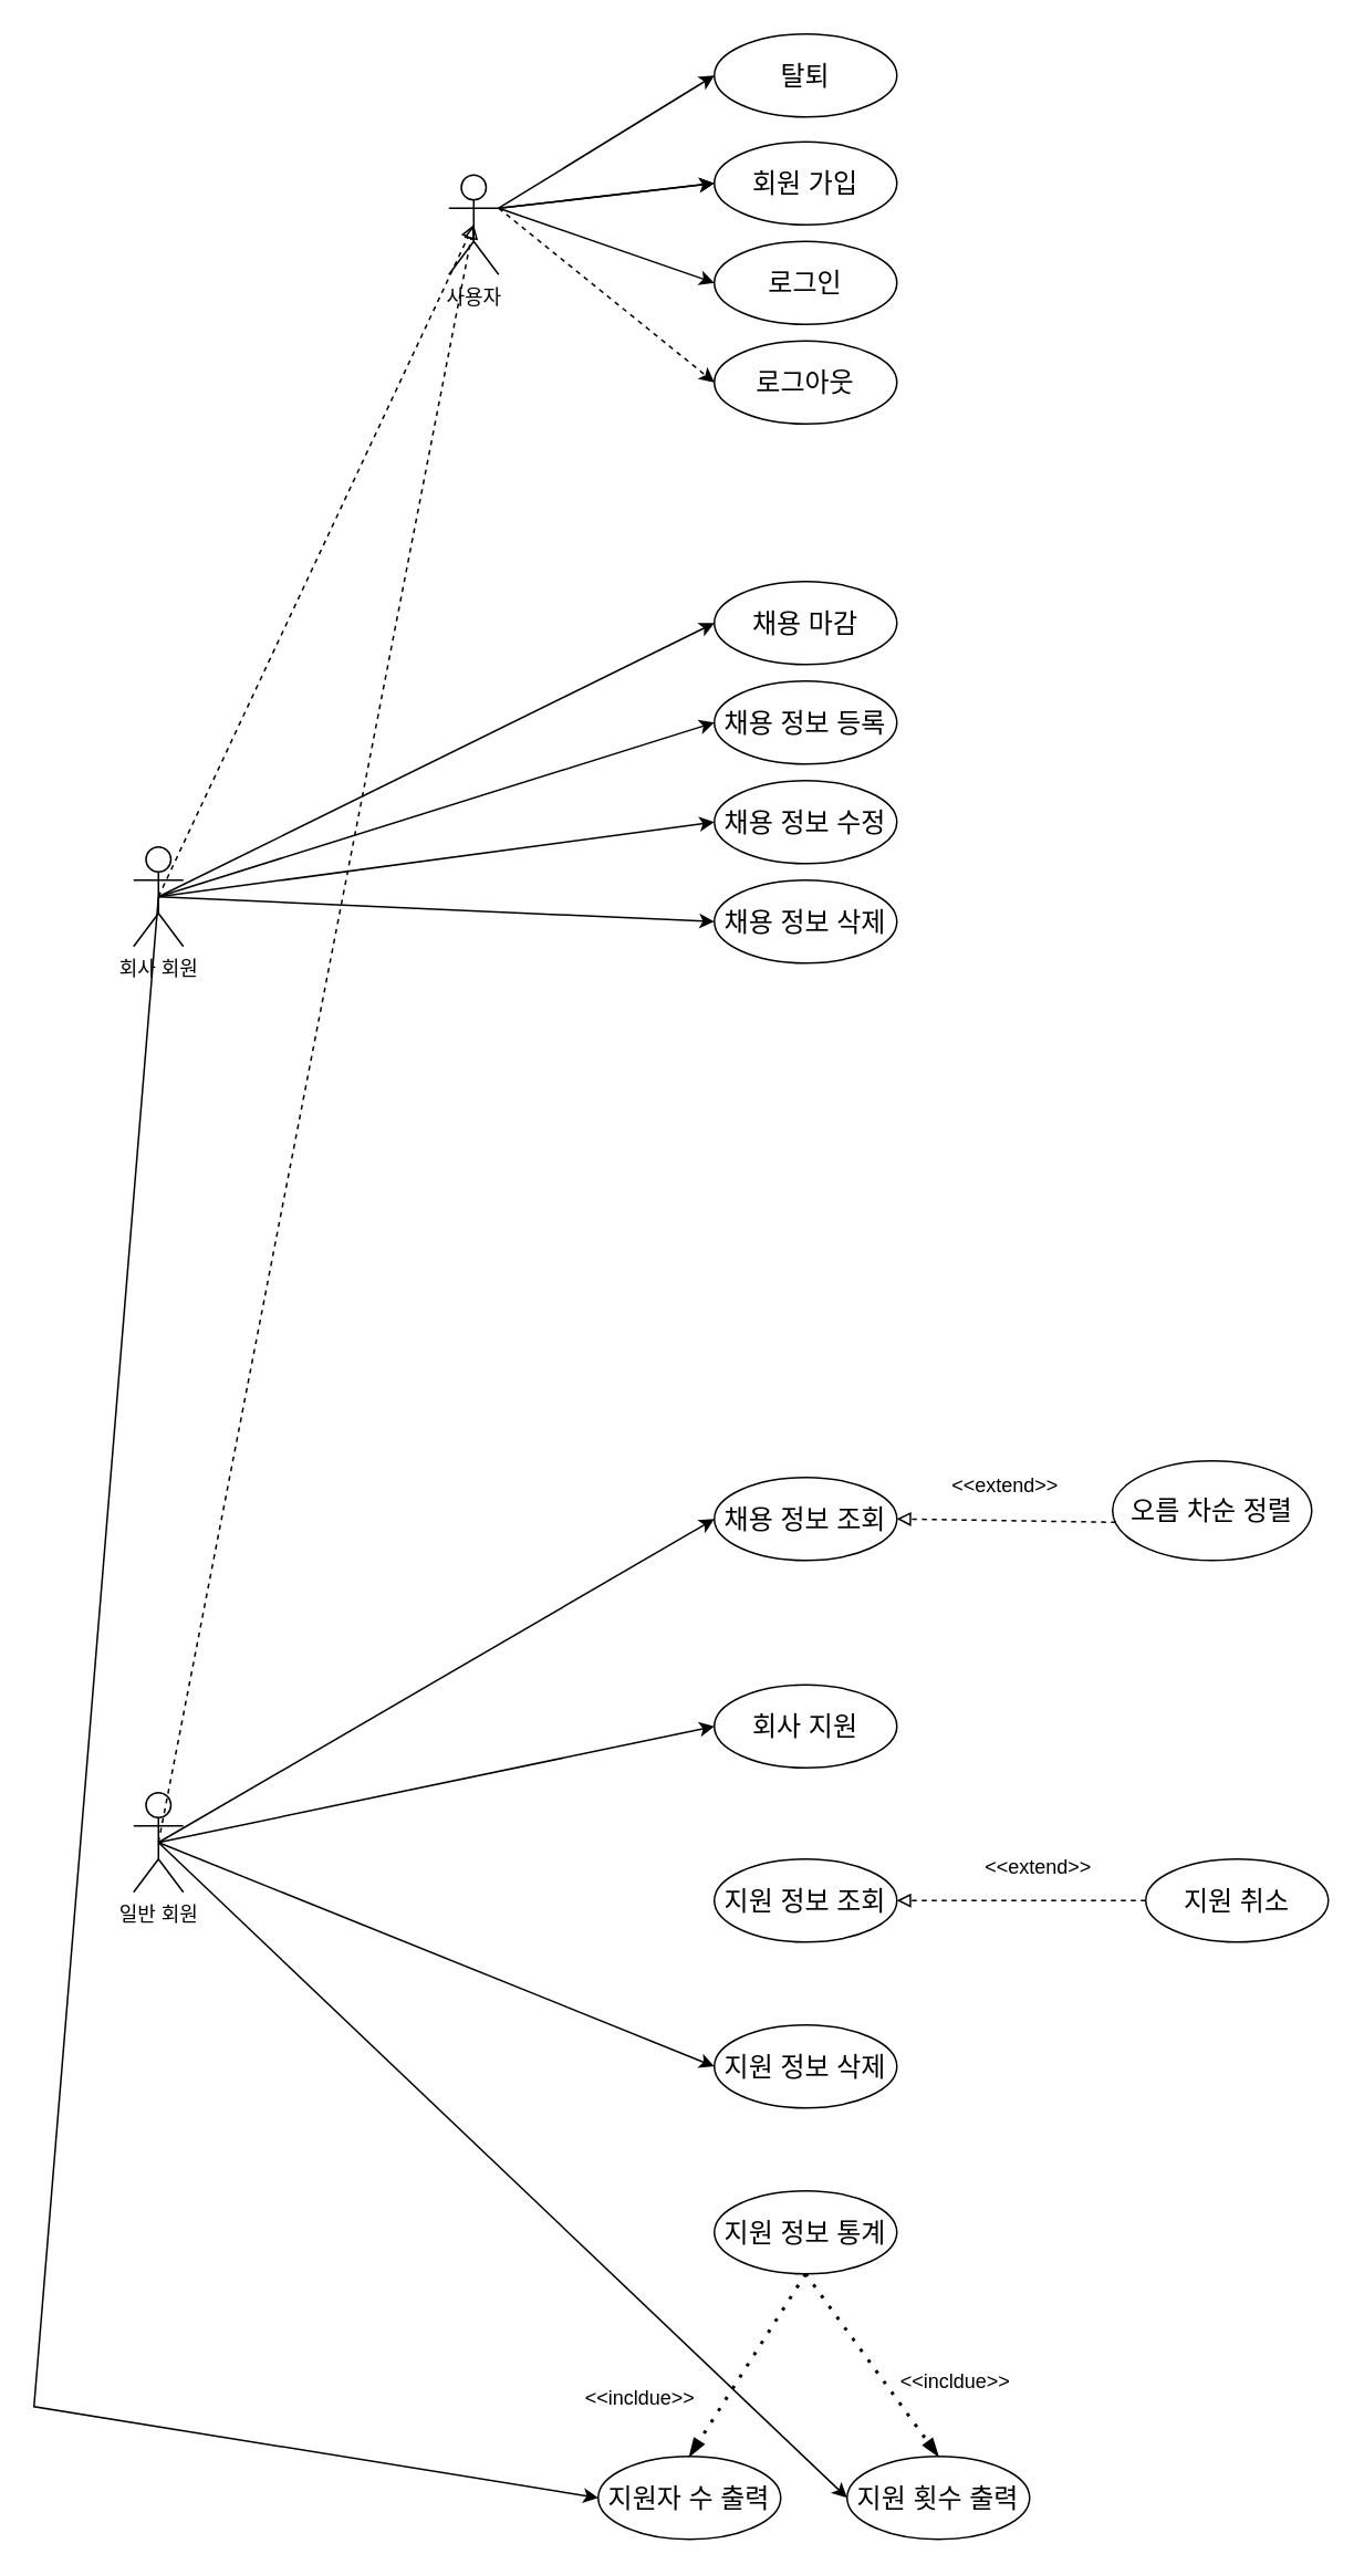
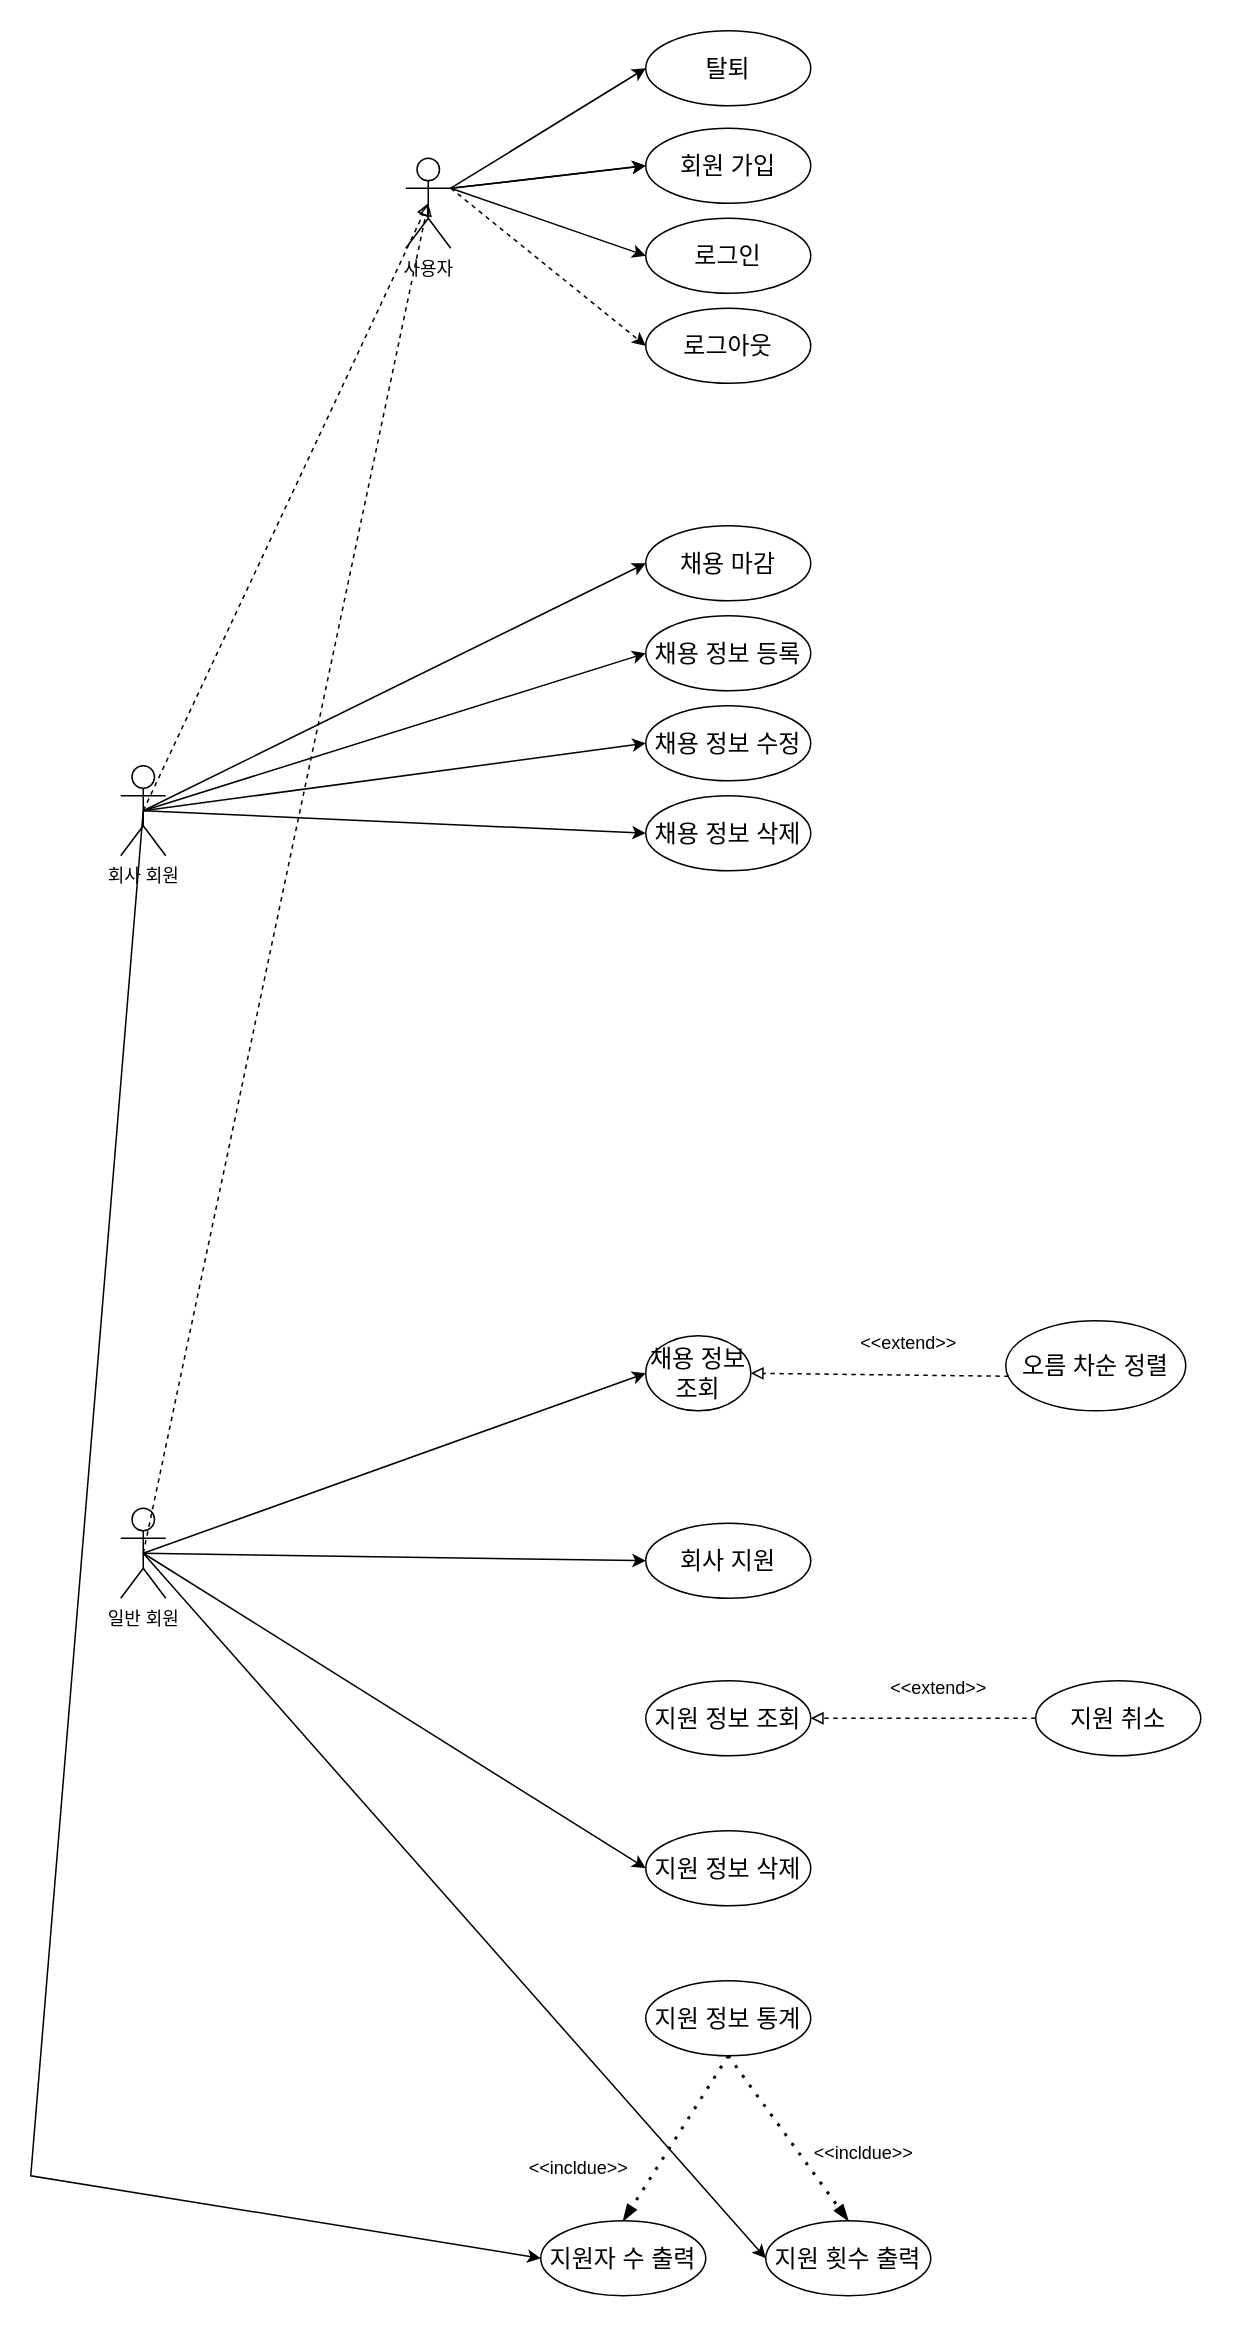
- <mxCell id="5" value="&lt;font style=&quot;font-size: 16px;&quot;&gt;채용 정보 조회&lt;/font&gt;" style="ellipse;whiteSpace=wrap;html=1;" parent="1" vertex="1"><mxGeometry x="430" y="890" width="110" height="50" as="geometry" /></mxCell>
+ <mxCell id="5" value="&lt;font style=&quot;font-size: 16px;&quot;&gt;채용 정보 조회&lt;/font&gt;" style="ellipse;whiteSpace=wrap;html=1;" parent="1" vertex="1"><mxGeometry x="430" y="890" width="70" height="50" as="geometry" /></mxCell>
- <mxCell id="4" value="일반 회원" style="shape=umlActor;verticalLabelPosition=bottom;verticalAlign=top;html=1;outlineConnect=0;" parent="1" vertex="1"><mxGeometry x="80" y="1080" width="30" height="60" as="geometry" /></mxCell>
+ <mxCell id="4" value="일반 회원" style="shape=umlActor;verticalLabelPosition=bottom;verticalAlign=top;html=1;outlineConnect=0;" parent="1" vertex="1"><mxGeometry x="80" y="1005" width="30" height="60" as="geometry" /></mxCell>
